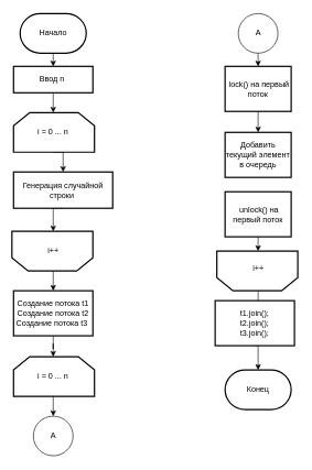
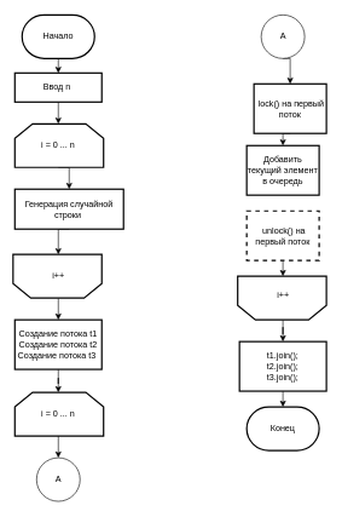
- <mxCell id="17" value="&amp;nbsp;lock() на первый поток" style="rounded=0;whiteSpace=wrap;html=1;absoluteArcSize=1;arcSize=14;strokeWidth=2;" parent="1" vertex="1"><mxGeometry x="340" y="100" width="100" height="68.23" as="geometry" /></mxCell>
+ <mxCell id="17" value="&amp;nbsp;lock() на первый поток" style="rounded=0;whiteSpace=wrap;html=1;absoluteArcSize=1;arcSize=14;strokeWidth=2;" parent="1" vertex="1"><mxGeometry x="350" y="115" width="100" height="68.23" as="geometry" /></mxCell>
- <mxCell id="20" value="&amp;nbsp;unlock() на первый поток" style="rounded=0;whiteSpace=wrap;html=1;absoluteArcSize=1;arcSize=14;strokeWidth=2;" parent="1" vertex="1"><mxGeometry x="340" y="290" width="100" height="68.23" as="geometry" /></mxCell>
+ <mxCell id="20" value="&amp;nbsp;unlock() на первый поток" style="rounded=0;whiteSpace=wrap;html=1;absoluteArcSize=1;arcSize=14;strokeWidth=2;dashed=1;" parent="1" vertex="1"><mxGeometry x="340" y="290" width="100" height="68.23" as="geometry" /></mxCell>
- <mxCell id="25" value="t1.join();&lt;br&gt;t2.join();&lt;br&gt;t3.join();" style="rounded=0;whiteSpace=wrap;html=1;absoluteArcSize=1;arcSize=14;strokeWidth=2;" parent="1" vertex="1"><mxGeometry x="325" y="455" width="120" height="68.23" as="geometry" /></mxCell>
+ <mxCell id="25" value="t1.join();&lt;br&gt;t2.join();&lt;br&gt;t3.join();" style="rounded=0;whiteSpace=wrap;html=1;absoluteArcSize=1;arcSize=14;strokeWidth=2;" parent="1" vertex="1"><mxGeometry x="330" y="470" width="120" height="68.23" as="geometry" /></mxCell>
